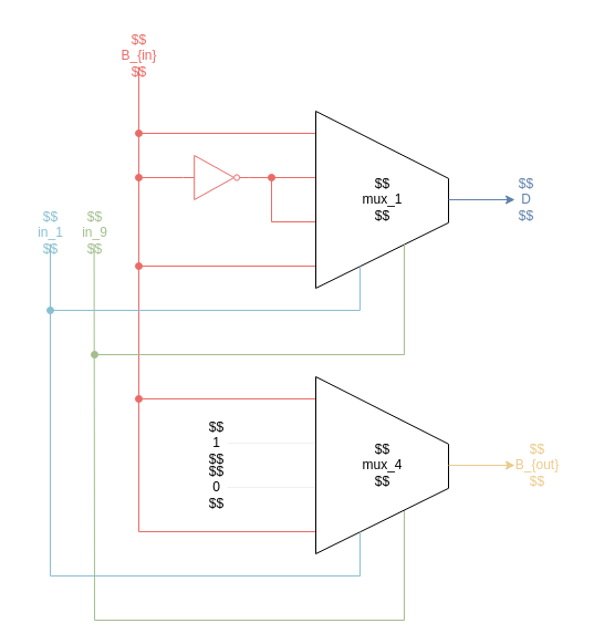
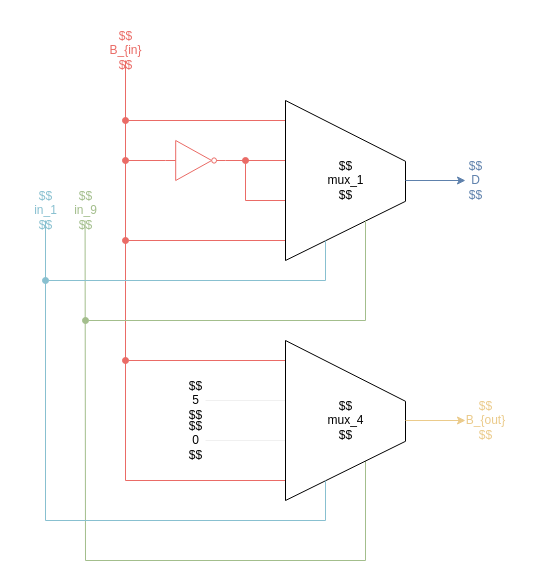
- <mxCell id="6" value="$$&lt;br&gt;1&lt;br&gt;$$" style="text;html=1;align=center;verticalAlign=middle;resizable=0;points=[];autosize=1;strokeColor=none;fillColor=none;" parent="1" vertex="1"><mxGeometry x="175" y="370" width="40" height="60" as="geometry" /></mxCell>
+ <mxCell id="6" value="$$&lt;br&gt;5&lt;br&gt;$$" style="text;html=1;align=center;verticalAlign=middle;resizable=0;points=[];autosize=1;strokeColor=none;fillColor=none;" parent="1" vertex="1"><mxGeometry x="175" y="370" width="40" height="60" as="geometry" /></mxCell>
